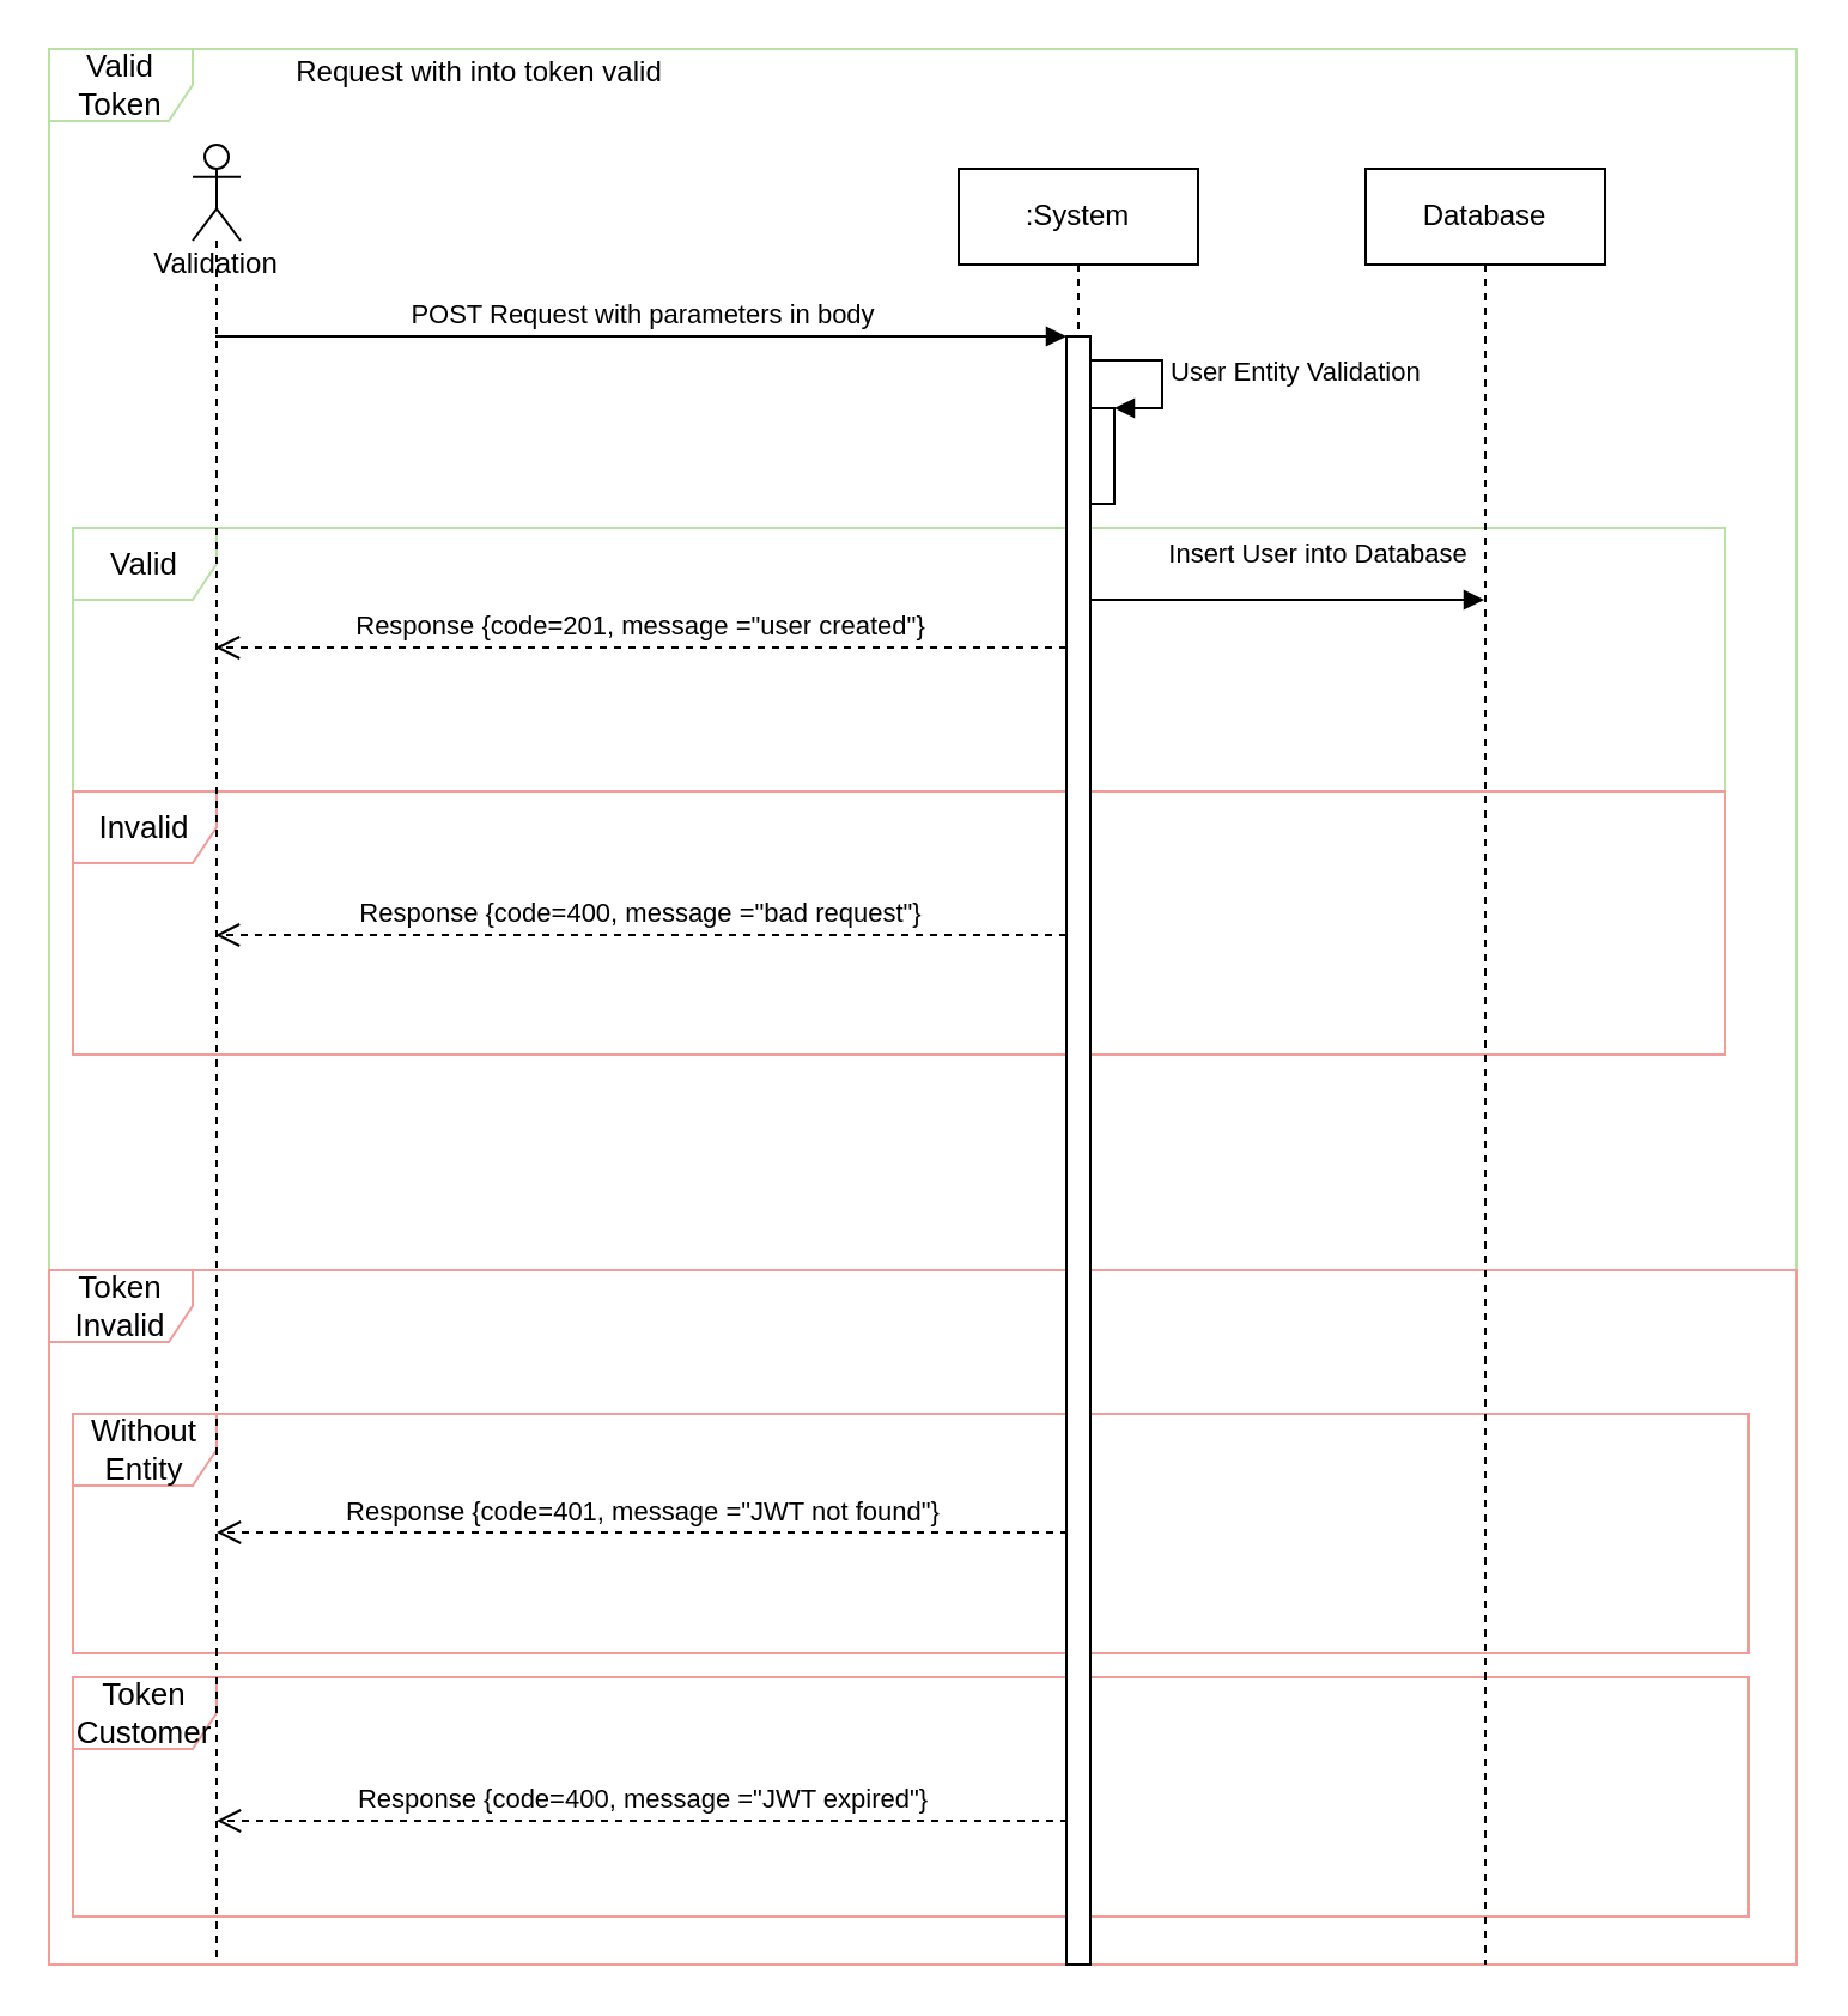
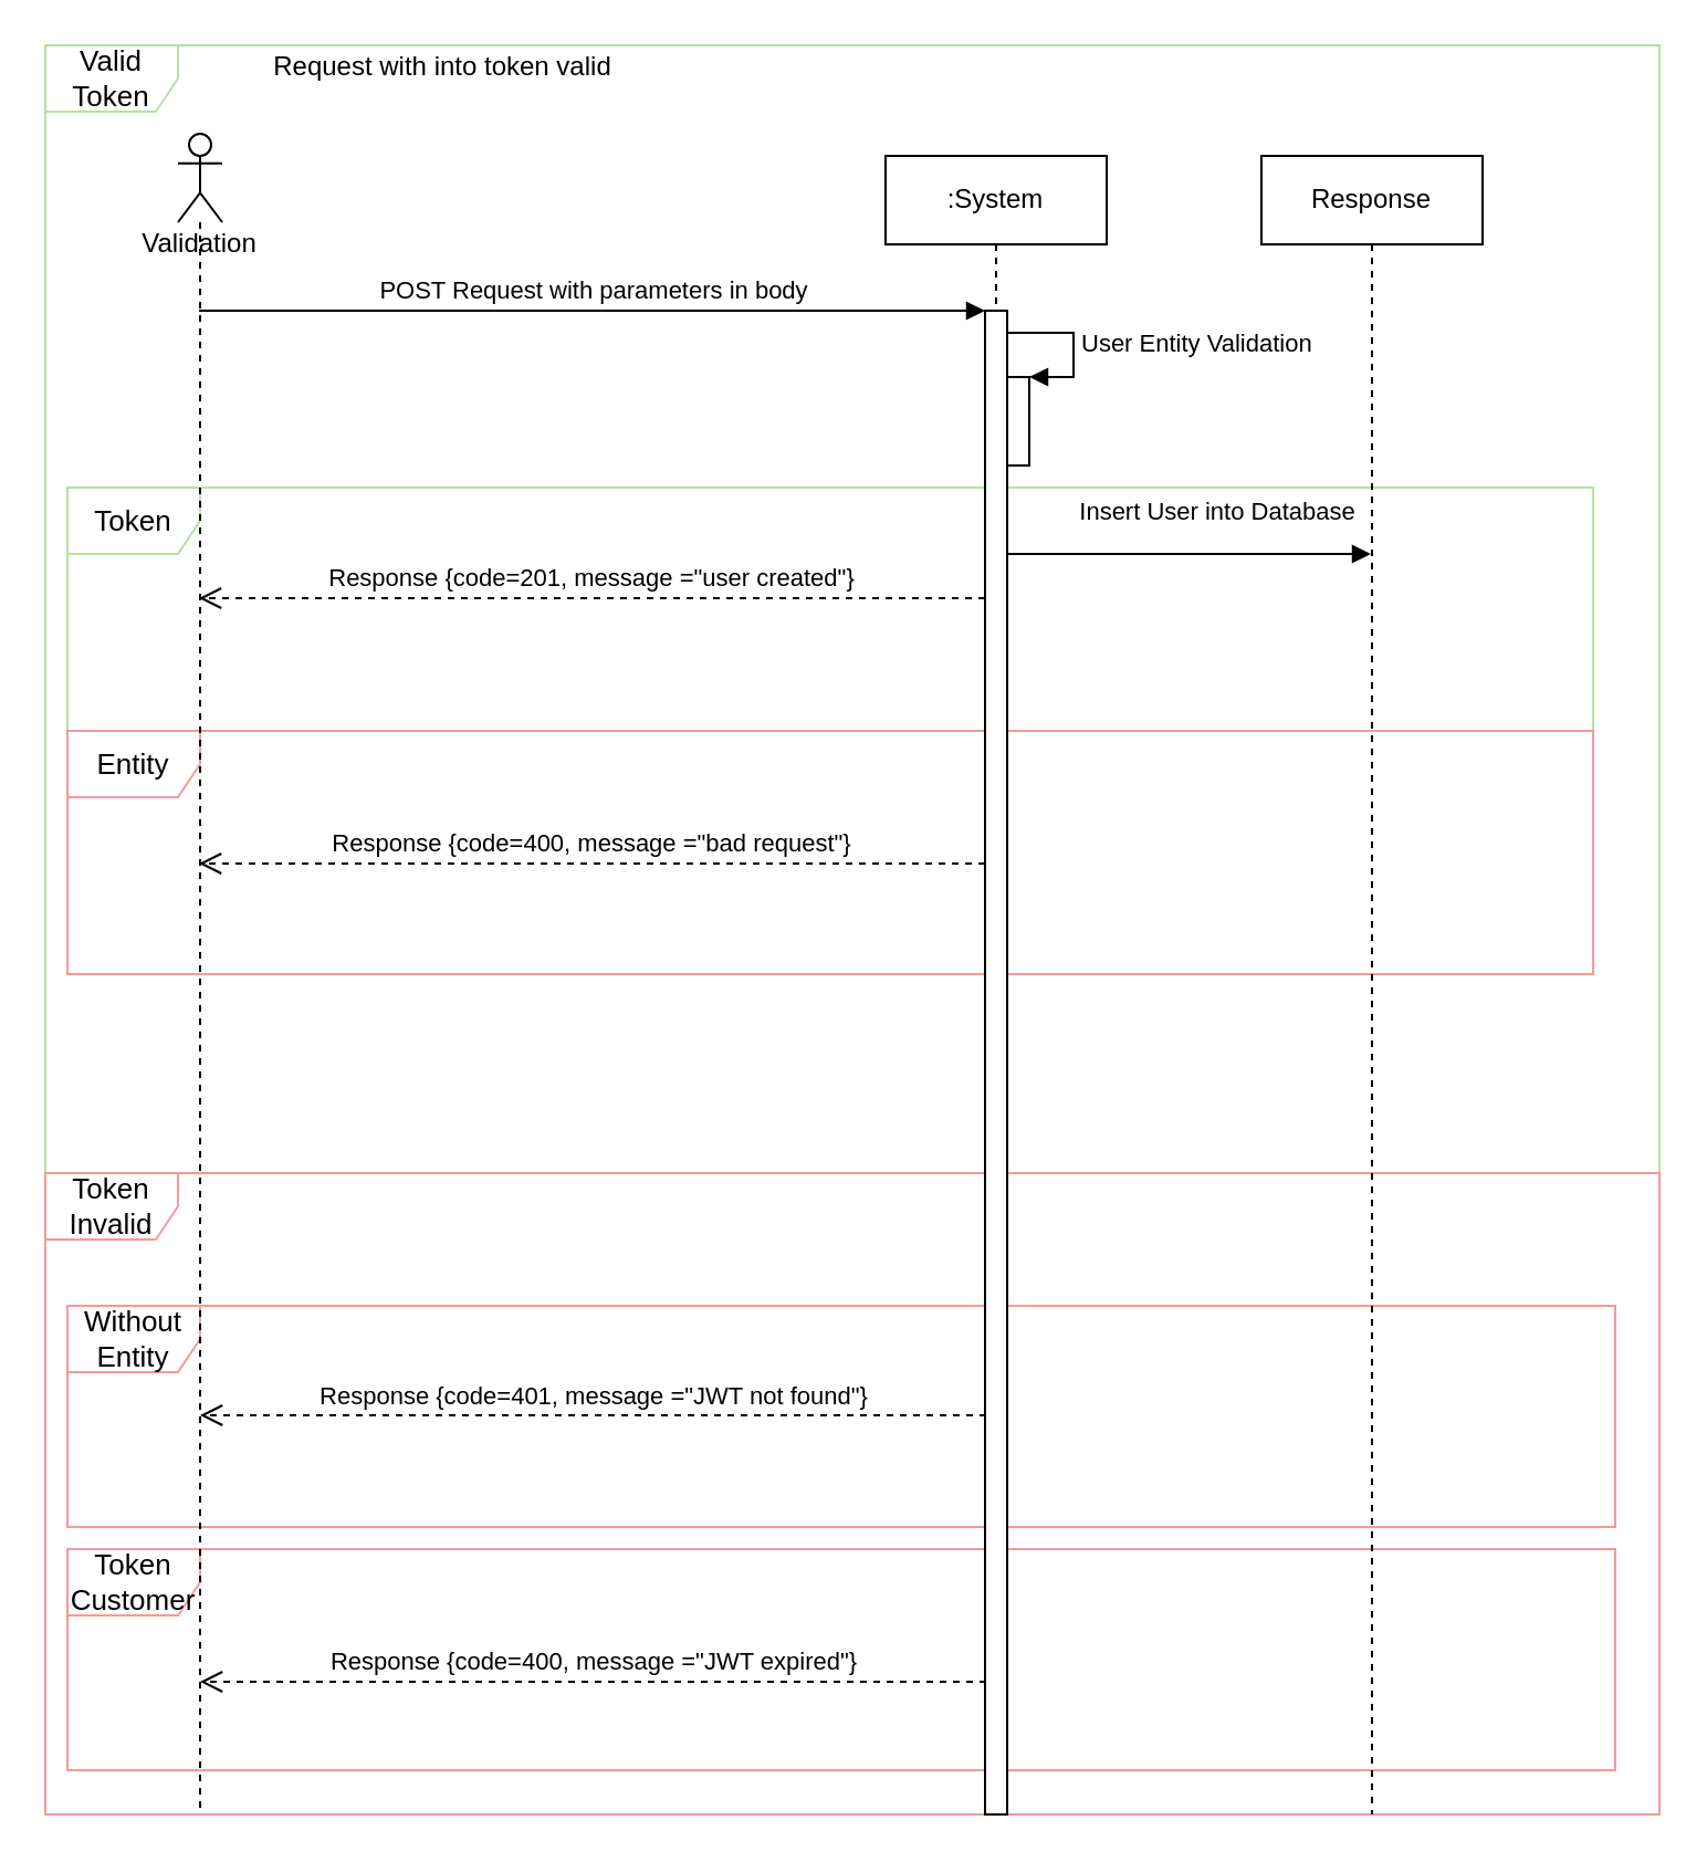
- <mxCell id="9" value="Database" style="shape=umlLifeline;perimeter=lifelinePerimeter;whiteSpace=wrap;html=1;container=1;collapsible=0;recursiveResize=0;outlineConnect=0;" parent="1" vertex="1"><mxGeometry x="570" y="70" width="100" height="750" as="geometry" /></mxCell>
+ <mxCell id="9" value="Response" style="shape=umlLifeline;perimeter=lifelinePerimeter;whiteSpace=wrap;html=1;container=1;collapsible=0;recursiveResize=0;outlineConnect=0;" parent="1" vertex="1"><mxGeometry x="570" y="70" width="100" height="750" as="geometry" /></mxCell>
- <mxCell id="6" value="Valid" style="shape=umlFrame;whiteSpace=wrap;html=1;fontSize=13;swimlaneFillColor=#FFFFFF;strokeColor=#B9E0A5;fillColor=#FFFFFF;" vertex="1" parent="1"><mxGeometry x="30" y="220" width="690" height="110" as="geometry" /></mxCell>
+ <mxCell id="6" value="Token" style="shape=umlFrame;whiteSpace=wrap;html=1;fontSize=13;swimlaneFillColor=#FFFFFF;strokeColor=#B9E0A5;fillColor=#FFFFFF;" vertex="1" parent="1"><mxGeometry x="30" y="220" width="690" height="110" as="geometry" /></mxCell>
- <mxCell id="7" value="Invalid" style="shape=umlFrame;whiteSpace=wrap;html=1;fontSize=13;swimlaneFillColor=#FFFFFF;strokeColor=#F19C99;" vertex="1" parent="1"><mxGeometry x="30" y="330" width="690" height="110" as="geometry" /></mxCell>
+ <mxCell id="7" value="Entity" style="shape=umlFrame;whiteSpace=wrap;html=1;fontSize=13;swimlaneFillColor=#FFFFFF;strokeColor=#F19C99;" vertex="1" parent="1"><mxGeometry x="30" y="330" width="690" height="110" as="geometry" /></mxCell>
